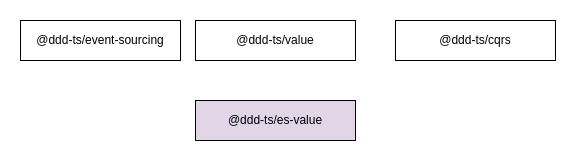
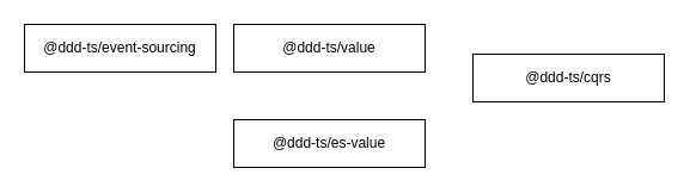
- <mxCell id="5" value="@ddd-ts/cqrs" style="rounded=0;whiteSpace=wrap;html=1;" vertex="1" parent="1"><mxGeometry x="395" y="20" width="160" height="40" as="geometry" /></mxCell>
+ <mxCell id="5" value="@ddd-ts/cqrs" style="rounded=0;whiteSpace=wrap;html=1;" vertex="1" parent="1"><mxGeometry x="395" y="45" width="160" height="40" as="geometry" /></mxCell>
- <mxCell id="4" value="@ddd-ts/es-value" style="rounded=0;whiteSpace=wrap;html=1;fillColor=#e1d5e7;" vertex="1" parent="1"><mxGeometry x="195" y="100" width="160" height="40" as="geometry" /></mxCell>
+ <mxCell id="4" value="@ddd-ts/es-value" style="rounded=0;whiteSpace=wrap;html=1;" vertex="1" parent="1"><mxGeometry x="195" y="100" width="160" height="40" as="geometry" /></mxCell>
